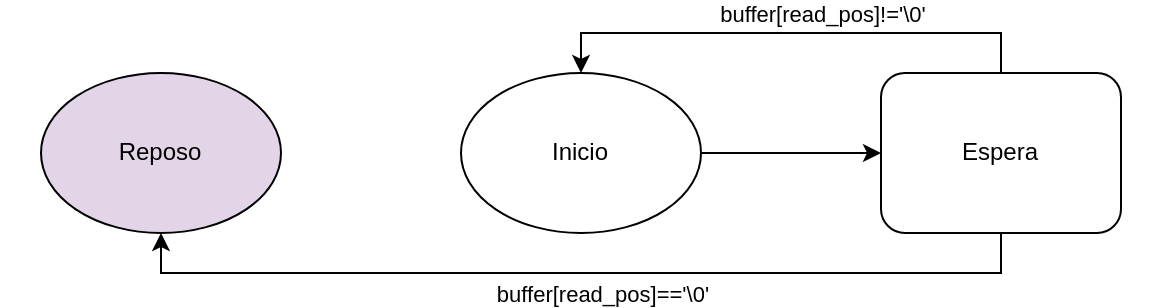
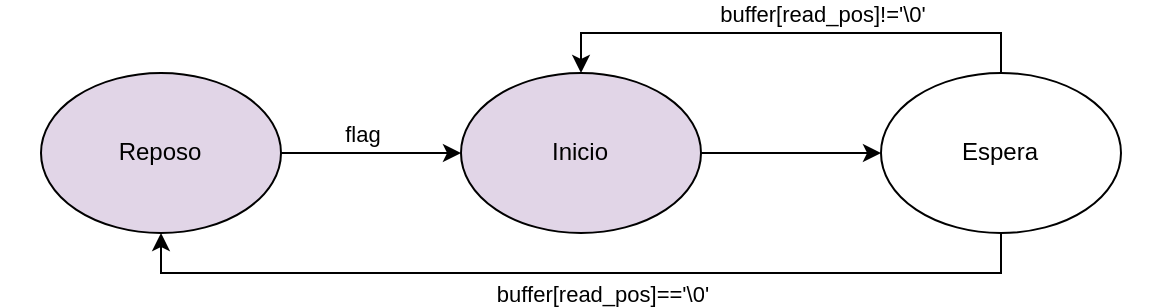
+ <mxCell id="2" style="edgeStyle=orthogonalEdgeStyle;rounded=0;orthogonalLoop=1;jettySize=auto;html=1;exitX=1;exitY=0.5;exitDx=0;exitDy=0;entryX=0;entryY=0.5;entryDx=0;entryDy=0;" edge="1" parent="1" source="4" target="6"><mxGeometry relative="1" as="geometry" /></mxCell>
+ <mxCell id="3" value="flag" style="edgeLabel;html=1;align=center;verticalAlign=middle;resizable=0;points=[];" vertex="1" connectable="0" parent="2"><mxGeometry x="-0.044" y="3" relative="1" as="geometry"><mxPoint x="-3" y="-7" as="offset" /></mxGeometry></mxCell>
- <mxCell id="6" value="Inicio" style="ellipse;whiteSpace=wrap;html=1;" vertex="1" parent="1"><mxGeometry x="230" y="20" width="120" height="80" as="geometry" /></mxCell>
+ <mxCell id="6" value="Inicio" style="ellipse;whiteSpace=wrap;html=1;fillColor=#e1d5e7;" vertex="1" parent="1"><mxGeometry x="230" y="20" width="120" height="80" as="geometry" /></mxCell>
- <mxCell id="11" value="Espera" style="whiteSpace=wrap;html=1;rounded=1;" vertex="1" parent="1"><mxGeometry x="440" y="20" width="120" height="80" as="geometry" /></mxCell>
+ <mxCell id="11" value="Espera" style="ellipse;whiteSpace=wrap;html=1;" vertex="1" parent="1"><mxGeometry x="440" y="20" width="120" height="80" as="geometry" /></mxCell>
